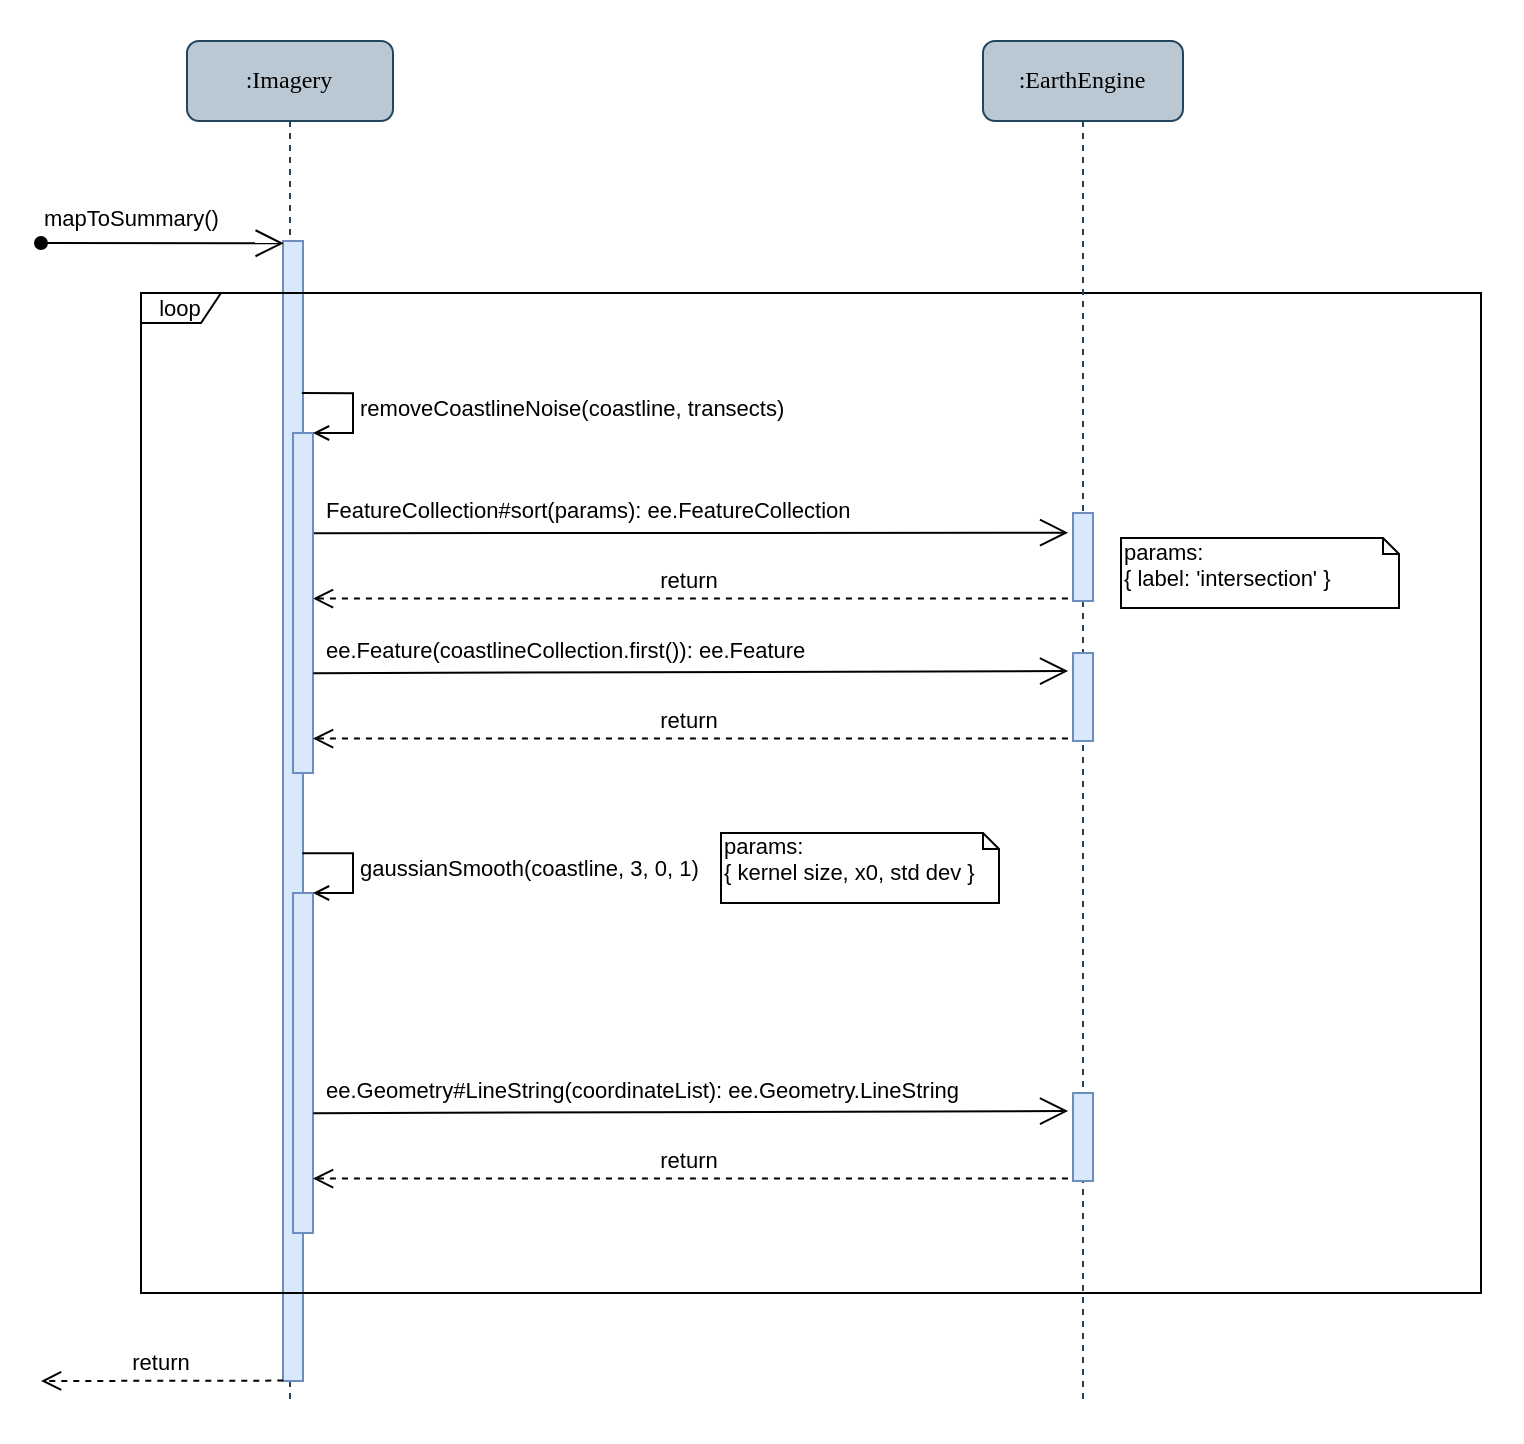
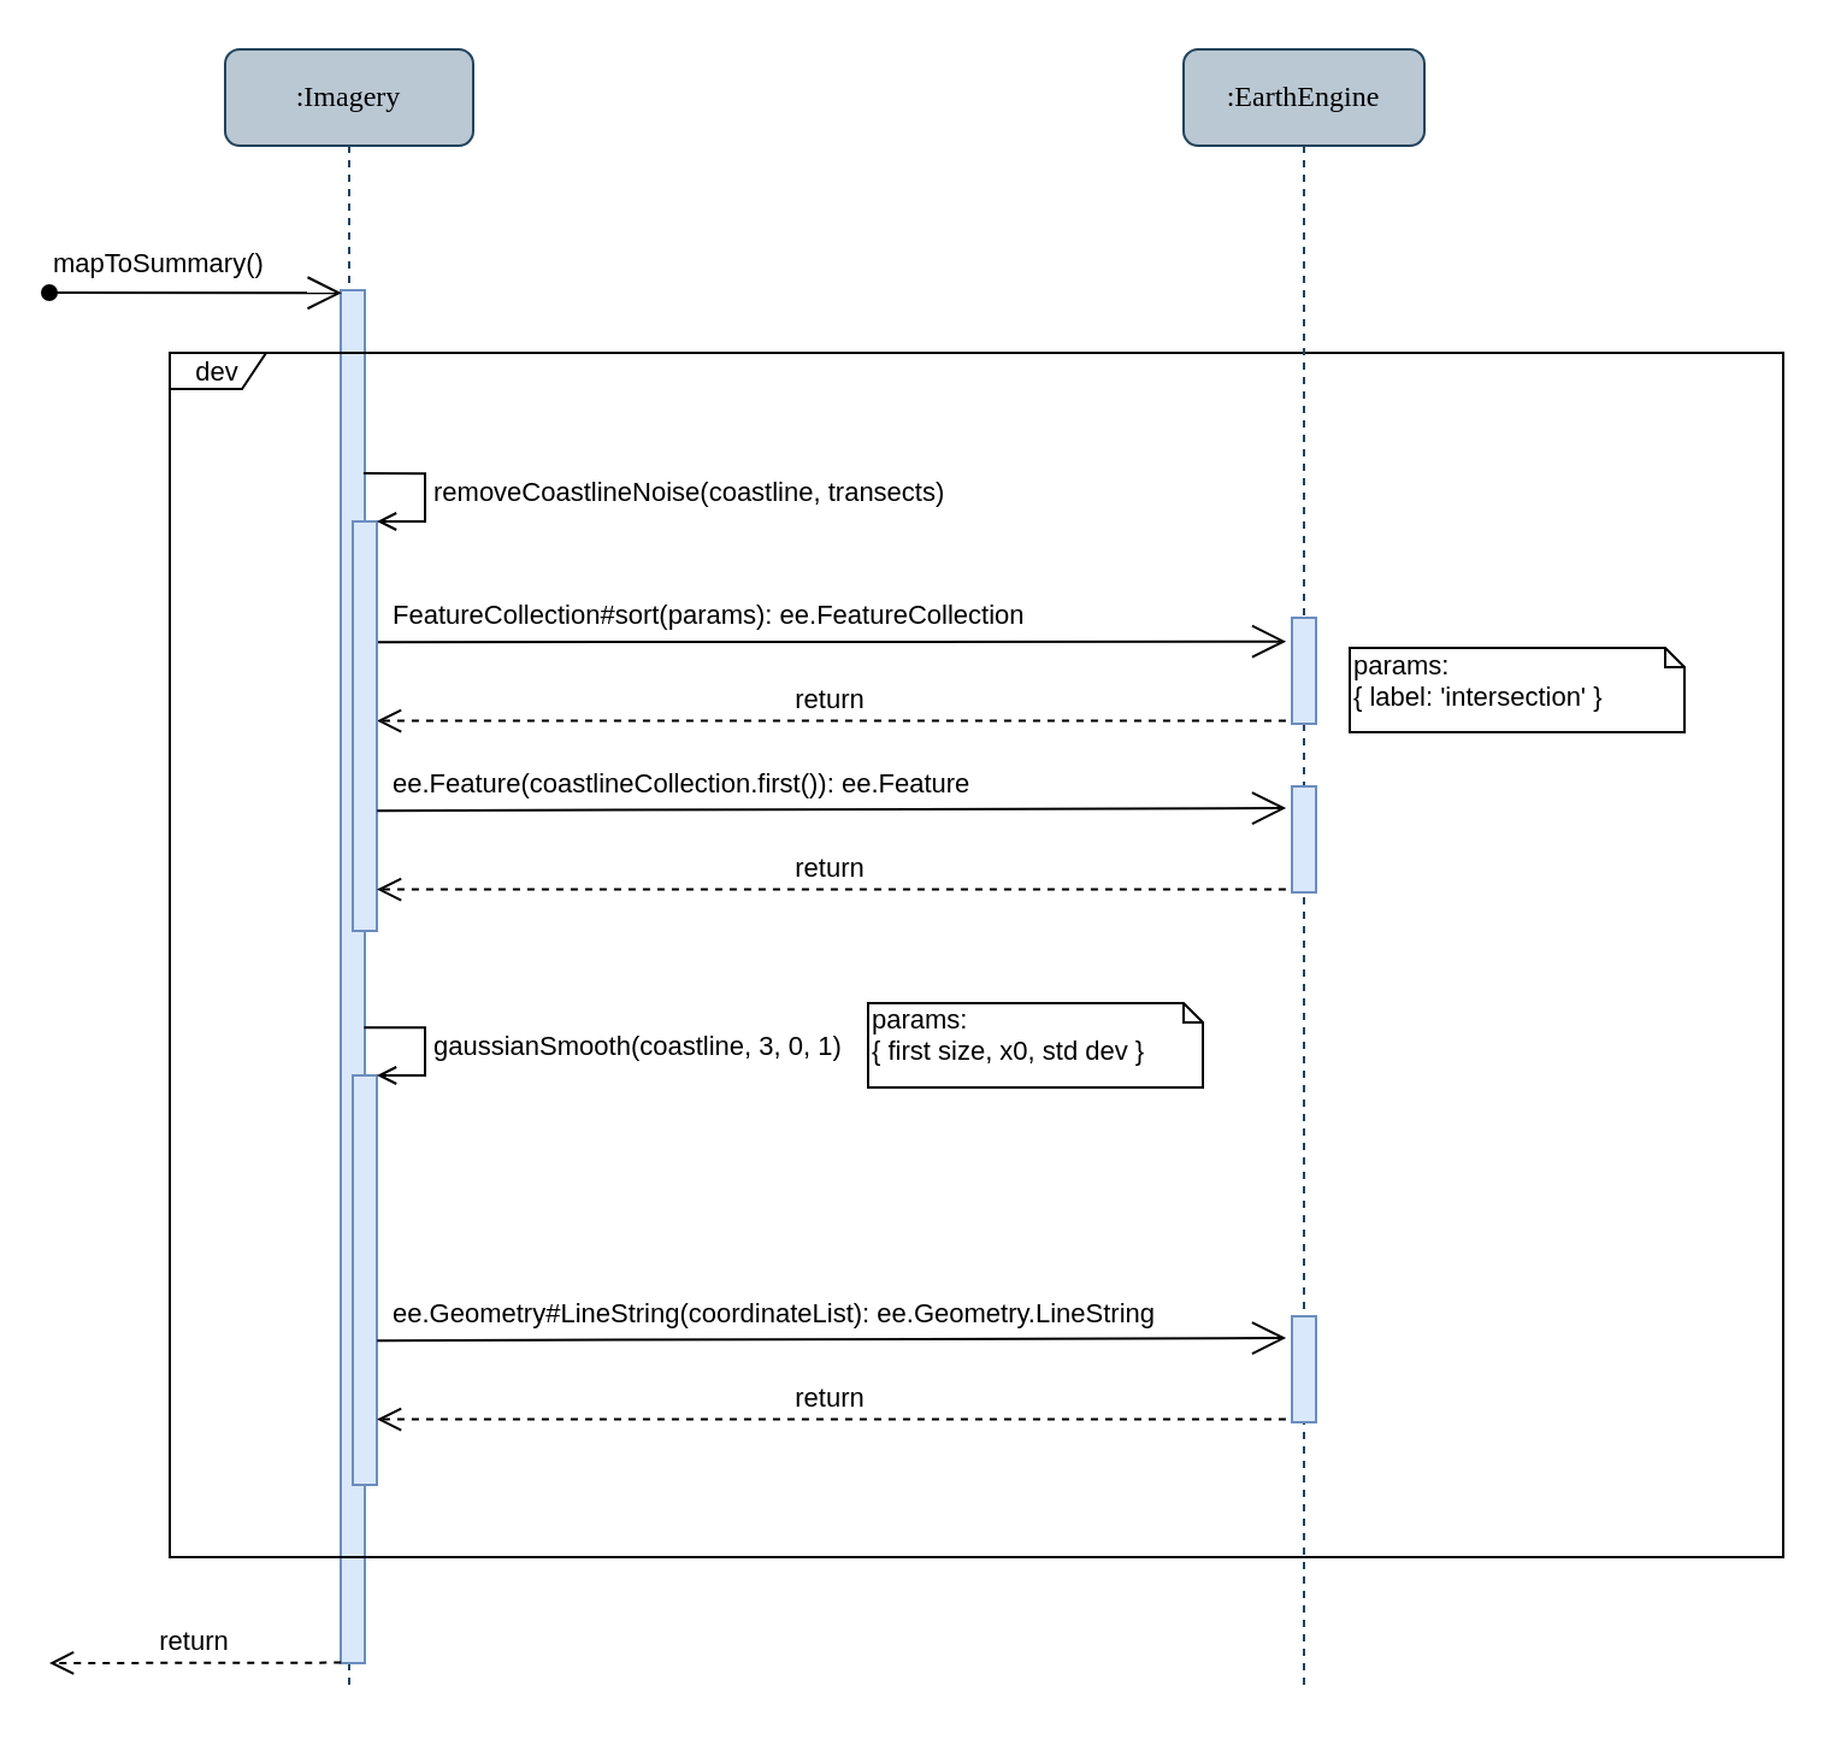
- <mxCell id="13" value="loop" style="shape=umlFrame;whiteSpace=wrap;html=1;fontSize=11;width=40;height=15;" parent="1" vertex="1"><mxGeometry x="70" y="146" width="670" height="500" as="geometry" /></mxCell>
+ <mxCell id="13" value="dev" style="shape=umlFrame;whiteSpace=wrap;html=1;fontSize=11;width=40;height=15;" parent="1" vertex="1"><mxGeometry x="70" y="146" width="670" height="500" as="geometry" /></mxCell>
- <mxCell id="23" value="params:&lt;br&gt;{ kernel size, x0, std dev }" style="shape=note;whiteSpace=wrap;html=1;size=8;verticalAlign=top;align=left;spacingTop=-6;fontSize=11;" vertex="1" parent="1"><mxGeometry x="360" y="416" width="139" height="35" as="geometry" /></mxCell>
+ <mxCell id="23" value="params:&lt;br&gt;{ first size, x0, std dev }" style="shape=note;whiteSpace=wrap;html=1;size=8;verticalAlign=top;align=left;spacingTop=-6;fontSize=11;" vertex="1" parent="1"><mxGeometry x="360" y="416" width="139" height="35" as="geometry" /></mxCell>
